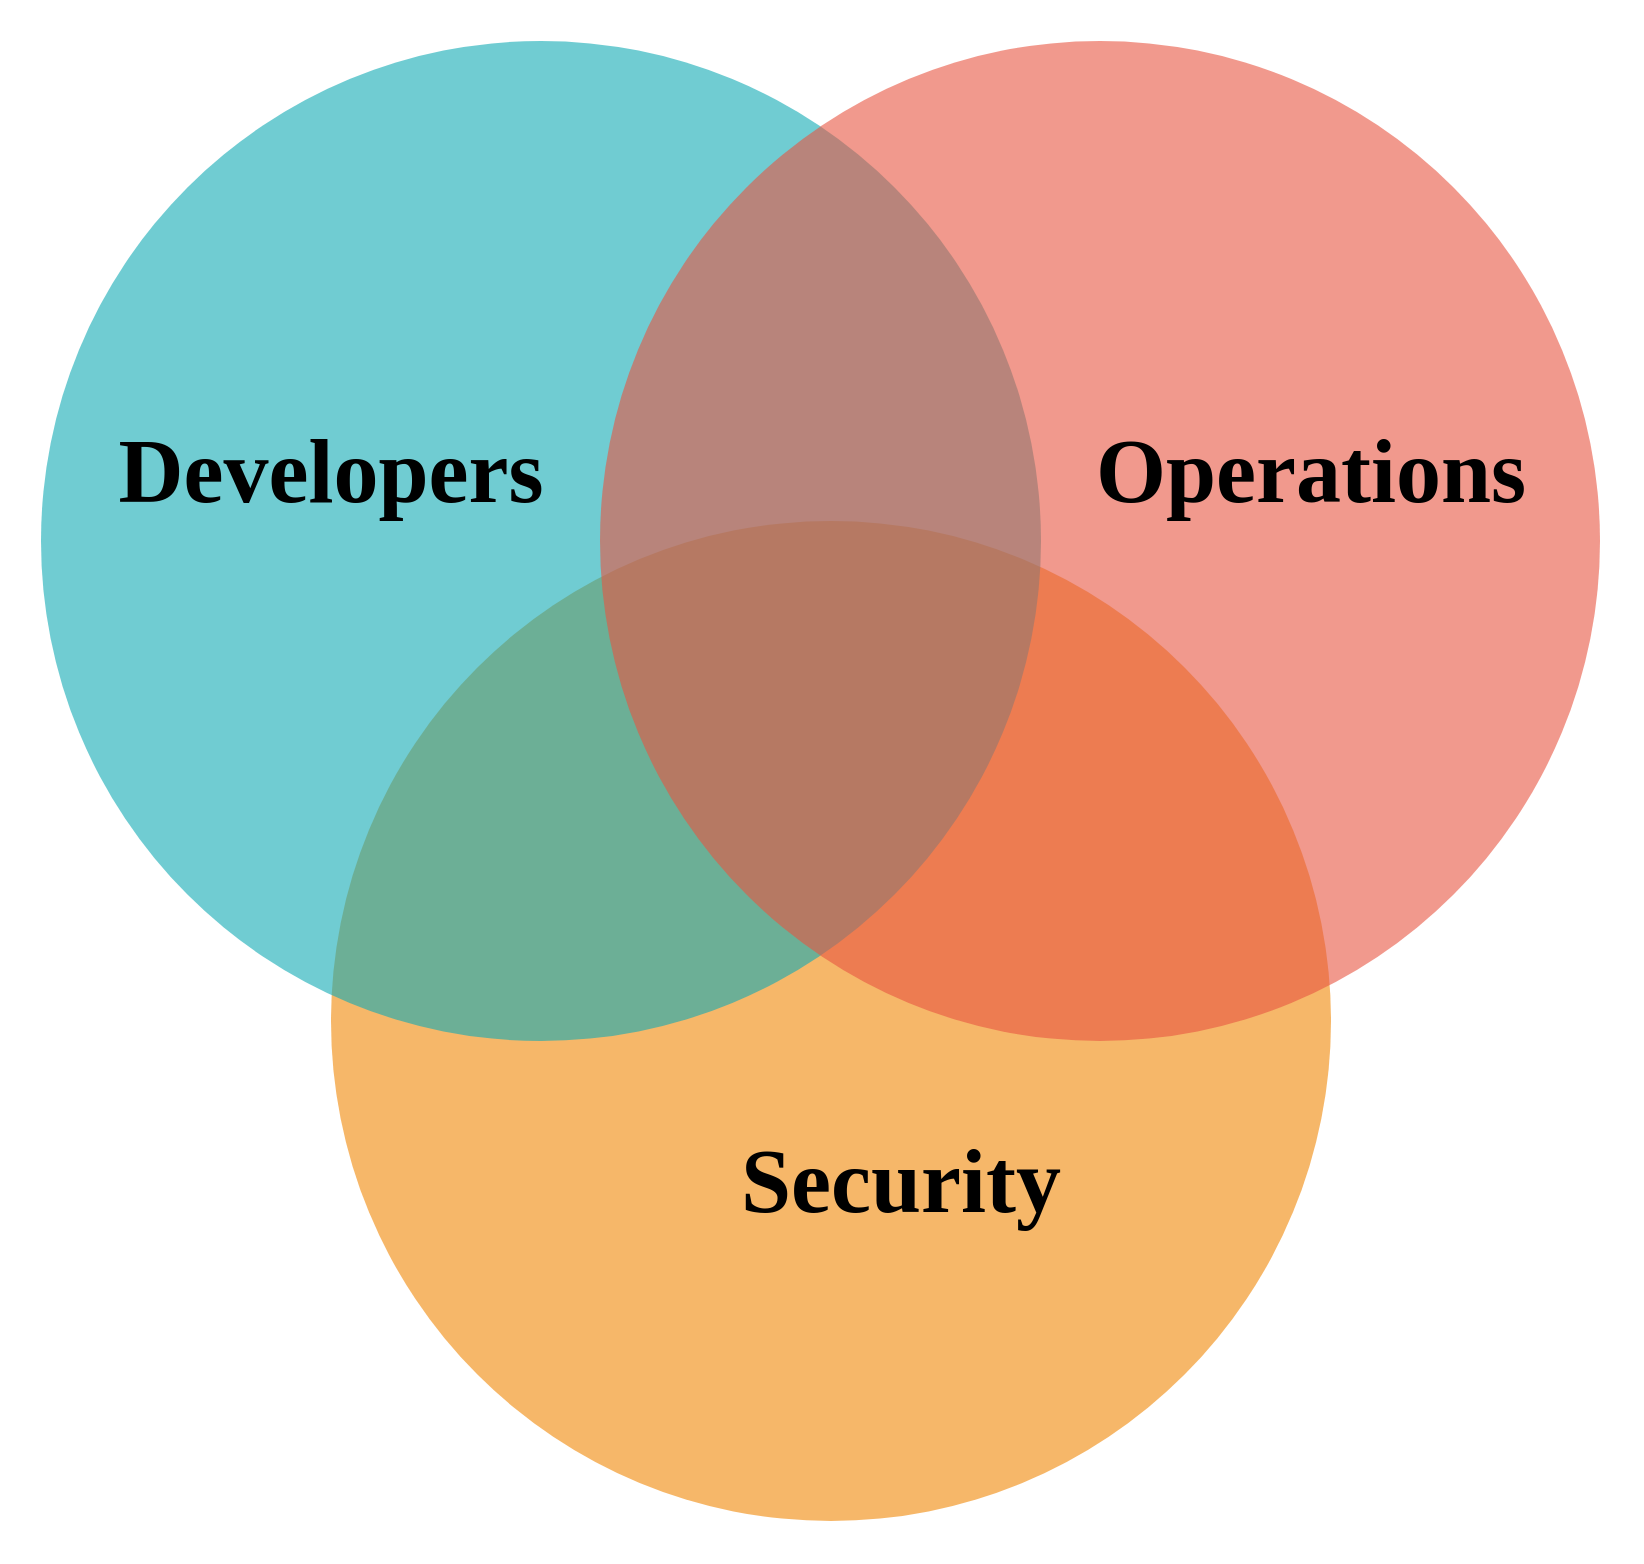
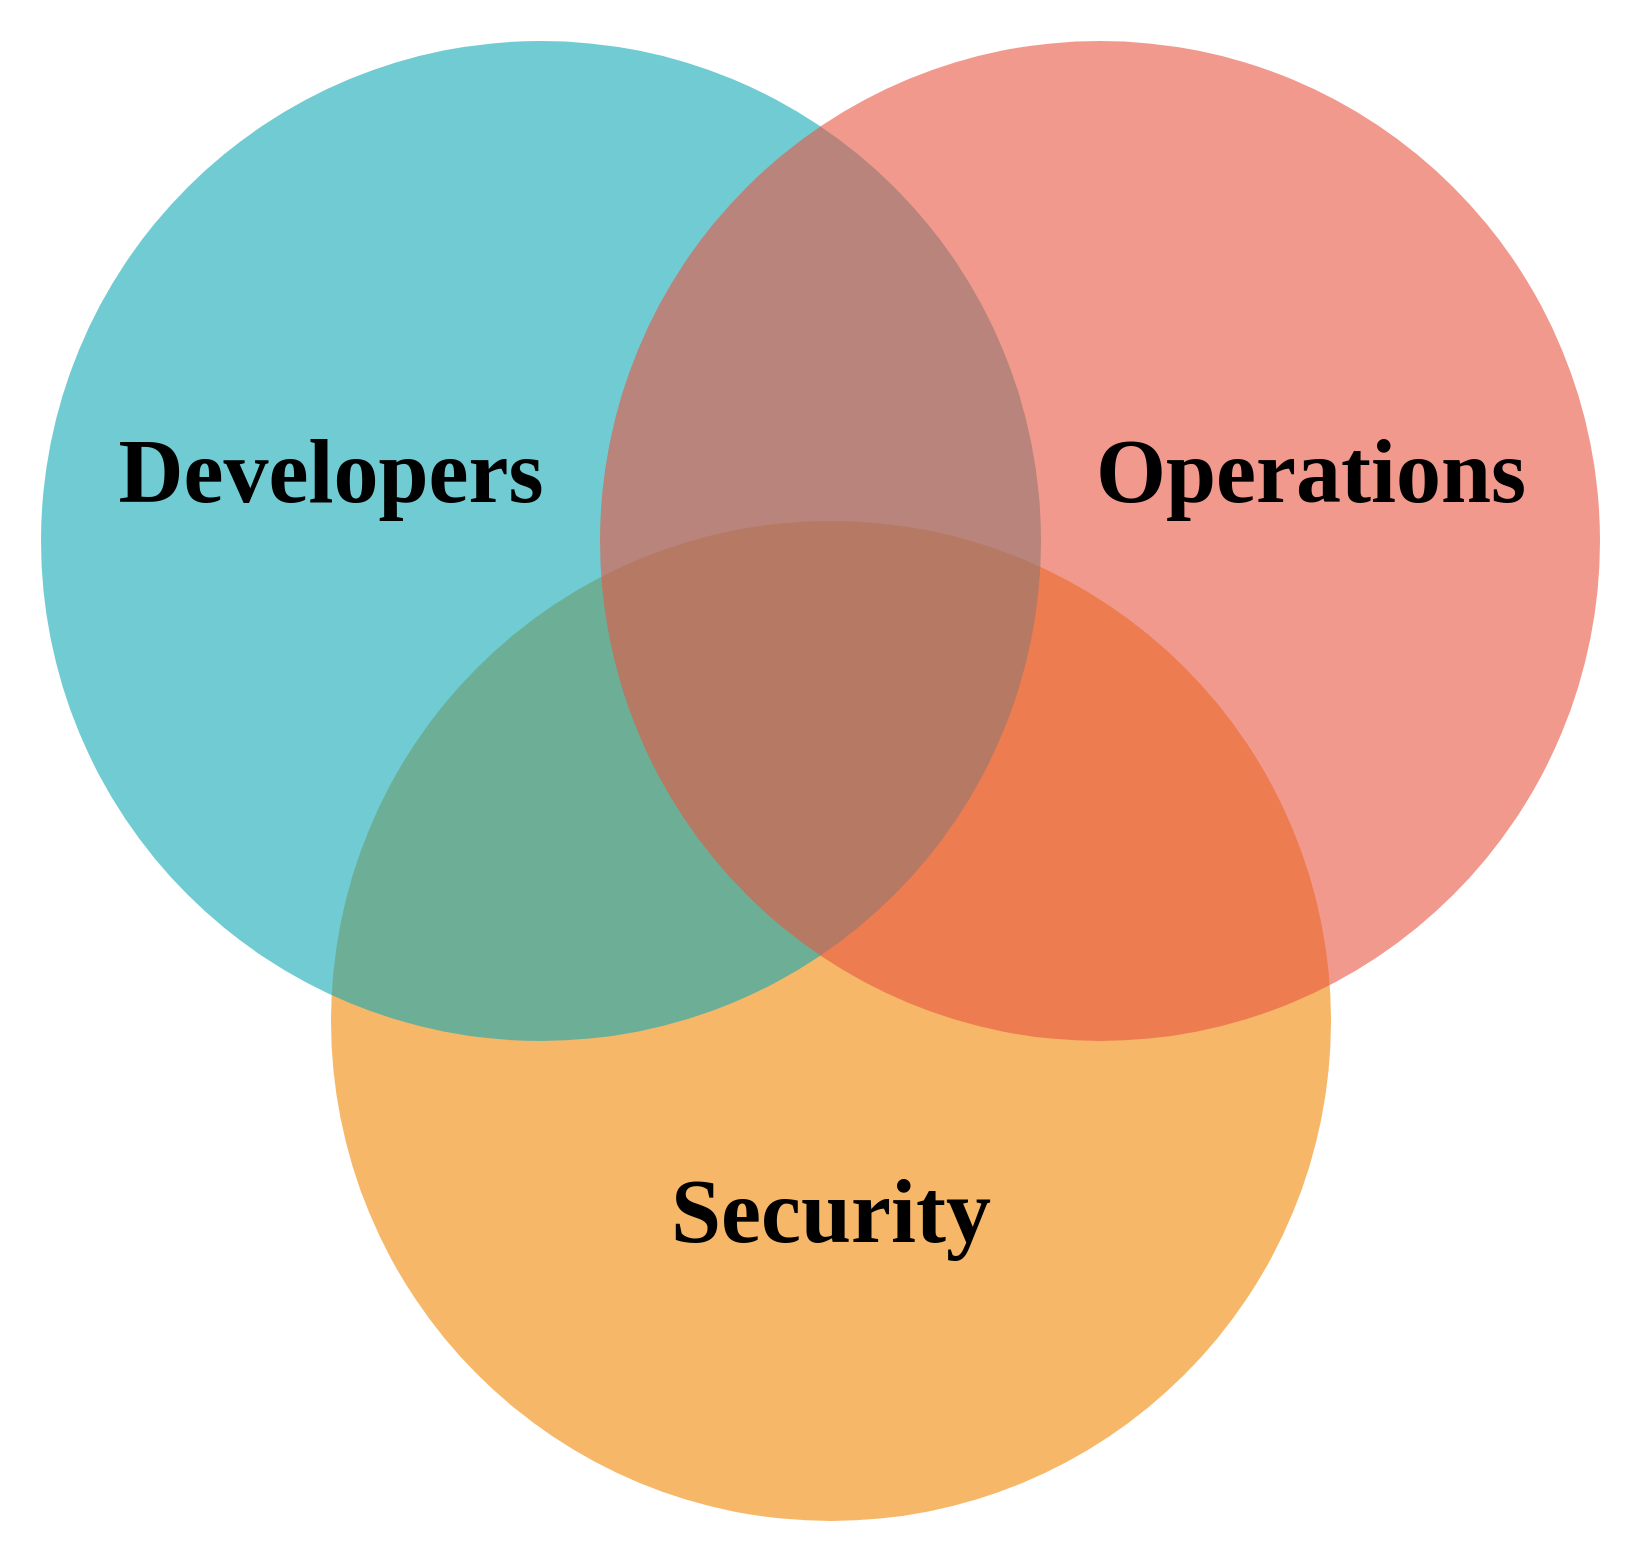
- <mxCell id="7" value="Security" style="text;fontSize=45;align=center;verticalAlign=middle;html=1;fontColor=#000000;fontFamily=Tahoma;fontStyle=1" parent="1" vertex="1"><mxGeometry x="355" y="555" width="190" height="70" as="geometry" /></mxCell>
+ <mxCell id="7" value="Security" style="text;fontSize=45;align=center;verticalAlign=middle;html=1;fontColor=#000000;fontFamily=Tahoma;fontStyle=1" parent="1" vertex="1"><mxGeometry x="320" y="570" width="190" height="70" as="geometry" /></mxCell>
